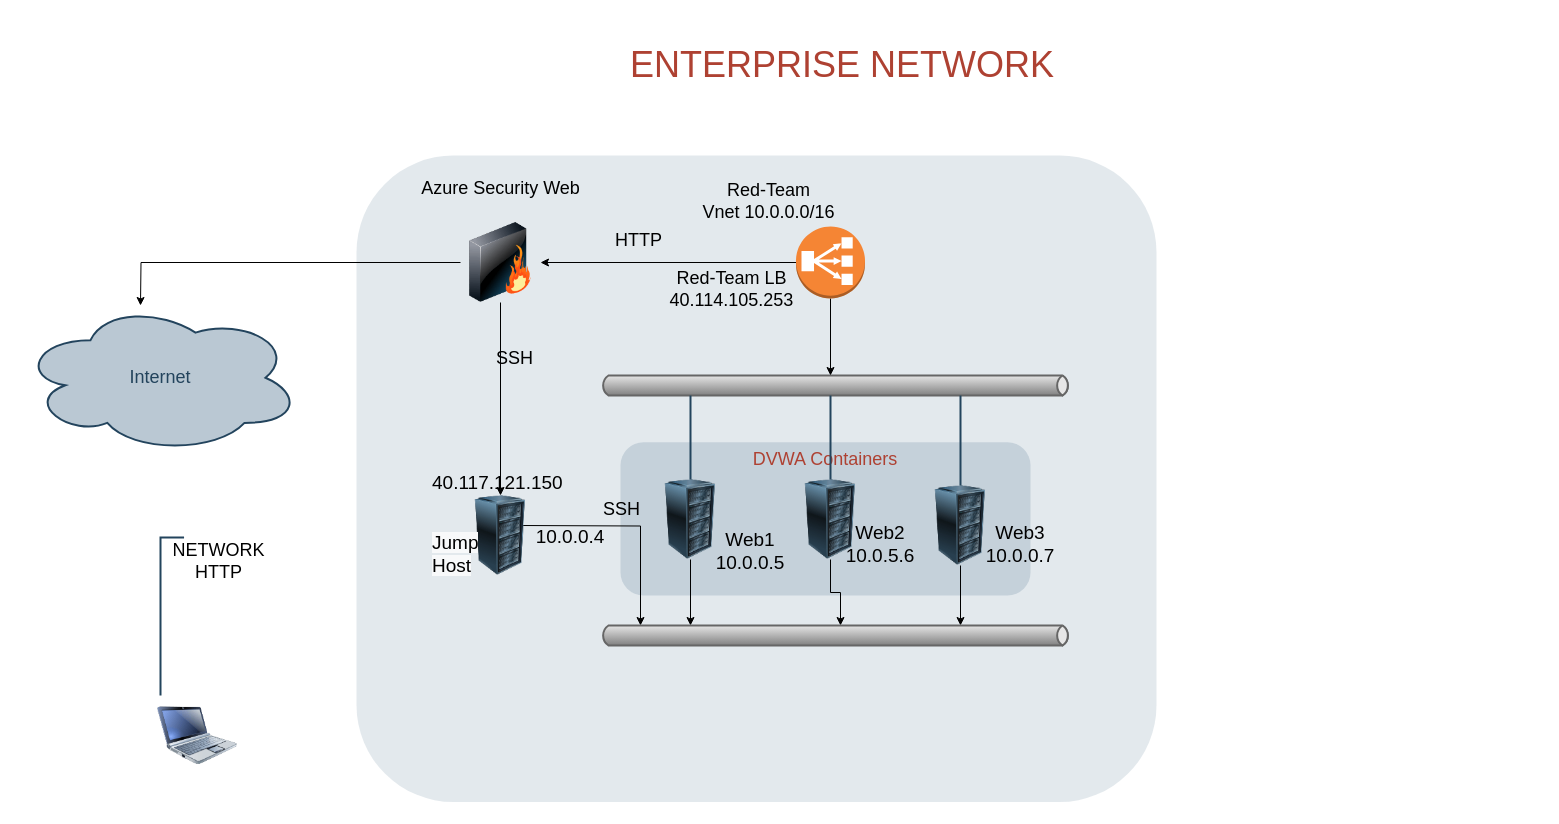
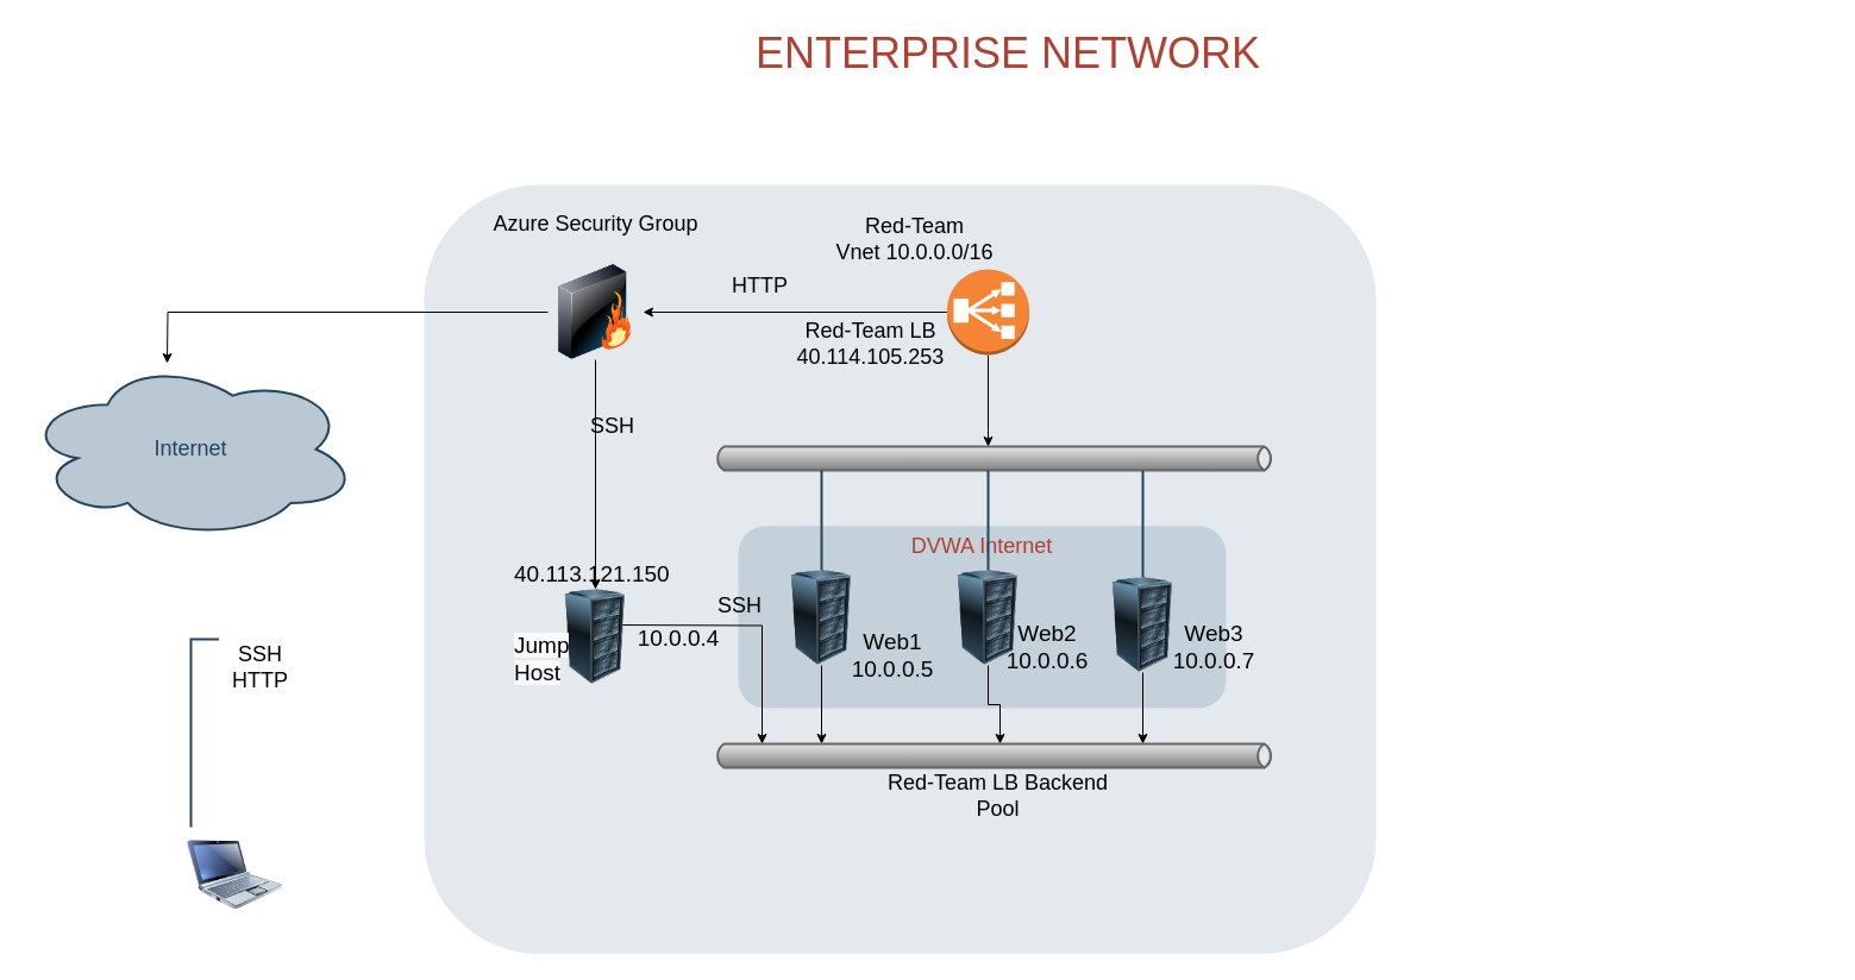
- <mxCell id="16" value="ENTERPRISE NETWORK" style="text;html=1;strokeColor=none;fillColor=none;align=center;verticalAlign=middle;whiteSpace=wrap;overflow=hidden;shadow=0;fontSize=36;fontColor=#AE4132;fontStyle=0" parent="1" vertex="1"><mxGeometry x="152" y="40" width="1380" height="45" as="geometry" /></mxCell>
+ <mxCell id="16" value="ENTERPRISE NETWORK" style="text;html=1;strokeColor=none;fillColor=none;align=center;verticalAlign=middle;whiteSpace=wrap;overflow=hidden;shadow=0;fontSize=36;fontColor=#AE4132;fontStyle=0" parent="1" vertex="1"><mxGeometry x="157" y="20" width="1380" height="45" as="geometry" /></mxCell>
- <mxCell id="39" value="Azure Security Web" style="text;html=1;strokeColor=none;fillColor=none;align=center;verticalAlign=middle;whiteSpace=wrap;overflow=hidden;shadow=0;fontSize=18;fontStyle=0" vertex="1" parent="1"><mxGeometry x="391.5" y="165" width="217" height="45" as="geometry" /></mxCell>
+ <mxCell id="39" value="Azure Security Group" style="text;html=1;strokeColor=none;fillColor=none;align=center;verticalAlign=middle;whiteSpace=wrap;overflow=hidden;shadow=0;fontSize=18;fontStyle=0" vertex="1" parent="1"><mxGeometry x="391.5" y="165" width="217" height="45" as="geometry" /></mxCell>
- <mxCell id="3" value="DVWA Containers" style="rounded=1;whiteSpace=wrap;html=1;shadow=0;strokeColor=none;fillColor=#BAC8D3;gradientColor=none;fontSize=18;fontColor=#AE4132;verticalAlign=top;fontStyle=0;opacity=70;strokeWidth=3;" parent="1" vertex="1"><mxGeometry x="620" y="441.75" width="410" height="153.25" as="geometry" /></mxCell>
+ <mxCell id="3" value="DVWA Internet" style="rounded=1;whiteSpace=wrap;html=1;shadow=0;strokeColor=none;fillColor=#BAC8D3;gradientColor=none;fontSize=18;fontColor=#AE4132;verticalAlign=top;fontStyle=0;opacity=70;strokeWidth=3;" parent="1" vertex="1"><mxGeometry x="620" y="441.75" width="410" height="153.25" as="geometry" /></mxCell>
- <mxCell id="35" value="40.117.121.150&lt;br&gt;&lt;div class=&quot;fxs-copyfield-wrapper&quot; style=&quot;font-weight: inherit ; font-size: 19px ; position: absolute ; top: 0px ; right: 0px ; width: 24px ; height: 18px ; outline: none&quot;&gt;&lt;div class=&quot;fxs-copyfield fxc-base msportalfx-form-formelement&quot; style=&quot;font-weight: inherit ; position: absolute ; width: 24px ; top: 0px ; right: 0px ; opacity: 1 ; outline: none ; font-size: 19px&quot;&gt;&lt;div class=&quot;azc-formElementSubLabelContainer&quot; style=&quot;font-weight: inherit ; outline: none ; font-size: 19px&quot;&gt;&lt;div class=&quot;azc-formElementContainer&quot; style=&quot;font-weight: inherit ; outline: none ; font-size: 19px&quot;&gt;&lt;div class=&quot;fxc-copyablelabel fxc-copyablelabel-disabled&quot; style=&quot;font-weight: inherit ; overflow: hidden ; padding: 0px ; background-color: transparent ; margin: -3px 0px -3px -0.5px ; outline: none ; font-size: 19px&quot;&gt;&lt;br class=&quot;Apple-interchange-newline&quot; style=&quot;font-size: 19px&quot;&gt;&lt;/div&gt;&lt;div class=&quot;fxc-copyablelabel fxc-copyablelabel-disabled&quot; style=&quot;font-weight: inherit ; overflow: hidden ; padding: 0px ; background-color: transparent ; margin: -3px 0px -3px -0.5px ; outline: none ; font-size: 19px&quot;&gt;&lt;br style=&quot;color: rgb(0 , 0 , 0) ; font-family: &amp;#34;helvetica&amp;#34; ; font-size: 19px ; font-style: normal ; font-weight: 400 ; letter-spacing: normal ; text-align: center ; text-indent: 0px ; text-transform: none ; word-spacing: 0px ; background-color: rgb(248 , 249 , 250)&quot;&gt;&lt;/div&gt;&lt;/div&gt;&lt;/div&gt;&lt;/div&gt;&lt;/div&gt;" style="text;whiteSpace=wrap;html=1;fontSize=19;fontColor=#000000;" vertex="1" parent="1"><mxGeometry x="430" y="465" width="160" height="60" as="geometry" /></mxCell>
+ <mxCell id="35" value="40.113.121.150&lt;br&gt;&lt;div class=&quot;fxs-copyfield-wrapper&quot; style=&quot;font-weight: inherit ; font-size: 19px ; position: absolute ; top: 0px ; right: 0px ; width: 24px ; height: 18px ; outline: none&quot;&gt;&lt;div class=&quot;fxs-copyfield fxc-base msportalfx-form-formelement&quot; style=&quot;font-weight: inherit ; position: absolute ; width: 24px ; top: 0px ; right: 0px ; opacity: 1 ; outline: none ; font-size: 19px&quot;&gt;&lt;div class=&quot;azc-formElementSubLabelContainer&quot; style=&quot;font-weight: inherit ; outline: none ; font-size: 19px&quot;&gt;&lt;div class=&quot;azc-formElementContainer&quot; style=&quot;font-weight: inherit ; outline: none ; font-size: 19px&quot;&gt;&lt;div class=&quot;fxc-copyablelabel fxc-copyablelabel-disabled&quot; style=&quot;font-weight: inherit ; overflow: hidden ; padding: 0px ; background-color: transparent ; margin: -3px 0px -3px -0.5px ; outline: none ; font-size: 19px&quot;&gt;&lt;br class=&quot;Apple-interchange-newline&quot; style=&quot;font-size: 19px&quot;&gt;&lt;/div&gt;&lt;div class=&quot;fxc-copyablelabel fxc-copyablelabel-disabled&quot; style=&quot;font-weight: inherit ; overflow: hidden ; padding: 0px ; background-color: transparent ; margin: -3px 0px -3px -0.5px ; outline: none ; font-size: 19px&quot;&gt;&lt;br style=&quot;color: rgb(0 , 0 , 0) ; font-family: &amp;#34;helvetica&amp;#34; ; font-size: 19px ; font-style: normal ; font-weight: 400 ; letter-spacing: normal ; text-align: center ; text-indent: 0px ; text-transform: none ; word-spacing: 0px ; background-color: rgb(248 , 249 , 250)&quot;&gt;&lt;/div&gt;&lt;/div&gt;&lt;/div&gt;&lt;/div&gt;&lt;/div&gt;" style="text;whiteSpace=wrap;html=1;fontSize=19;fontColor=#000000;" vertex="1" parent="1"><mxGeometry x="430" y="465" width="160" height="60" as="geometry" /></mxCell>
- <mxCell id="32" value="Web2&lt;br&gt;10.0.5.6&lt;br&gt;&lt;div class=&quot;fxs-copyfield-wrapper&quot; style=&quot;font-weight: inherit ; font-size: 19px ; position: absolute ; top: 0px ; right: 0px ; width: 24px ; height: 18px ; outline: none&quot;&gt;&lt;div class=&quot;fxs-copyfield fxc-base msportalfx-form-formelement&quot; style=&quot;font-weight: inherit ; position: absolute ; width: 24px ; top: 0px ; right: 0px ; opacity: 1 ; outline: none ; font-size: 19px&quot;&gt;&lt;div class=&quot;azc-formElementSubLabelContainer&quot; style=&quot;font-weight: inherit ; outline: none ; font-size: 19px&quot;&gt;&lt;div class=&quot;azc-formElementContainer&quot; style=&quot;font-weight: inherit ; outline: none ; font-size: 19px&quot;&gt;&lt;div class=&quot;fxc-copyablelabel fxc-copyablelabel-disabled&quot; style=&quot;font-weight: inherit ; overflow: hidden ; padding: 0px ; background-color: transparent ; margin: -3px 0px -3px -0.5px ; outline: none ; font-size: 19px&quot;&gt;&lt;br style=&quot;font-size: 19px&quot;&gt;&lt;/div&gt;&lt;/div&gt;&lt;/div&gt;&lt;/div&gt;&lt;/div&gt;" style="text;html=1;strokeColor=none;fillColor=none;align=center;verticalAlign=middle;whiteSpace=wrap;overflow=hidden;shadow=0;fontSize=19;fontStyle=0" vertex="1" parent="1"><mxGeometry x="700" y="505" width="360" height="77.5" as="geometry" /></mxCell>
+ <mxCell id="32" value="Web2&lt;br&gt;10.0.0.6&lt;br&gt;&lt;div class=&quot;fxs-copyfield-wrapper&quot; style=&quot;font-weight: inherit ; font-size: 19px ; position: absolute ; top: 0px ; right: 0px ; width: 24px ; height: 18px ; outline: none&quot;&gt;&lt;div class=&quot;fxs-copyfield fxc-base msportalfx-form-formelement&quot; style=&quot;font-weight: inherit ; position: absolute ; width: 24px ; top: 0px ; right: 0px ; opacity: 1 ; outline: none ; font-size: 19px&quot;&gt;&lt;div class=&quot;azc-formElementSubLabelContainer&quot; style=&quot;font-weight: inherit ; outline: none ; font-size: 19px&quot;&gt;&lt;div class=&quot;azc-formElementContainer&quot; style=&quot;font-weight: inherit ; outline: none ; font-size: 19px&quot;&gt;&lt;div class=&quot;fxc-copyablelabel fxc-copyablelabel-disabled&quot; style=&quot;font-weight: inherit ; overflow: hidden ; padding: 0px ; background-color: transparent ; margin: -3px 0px -3px -0.5px ; outline: none ; font-size: 19px&quot;&gt;&lt;br style=&quot;font-size: 19px&quot;&gt;&lt;/div&gt;&lt;/div&gt;&lt;/div&gt;&lt;/div&gt;&lt;/div&gt;" style="text;html=1;strokeColor=none;fillColor=none;align=center;verticalAlign=middle;whiteSpace=wrap;overflow=hidden;shadow=0;fontSize=19;fontStyle=0" vertex="1" parent="1"><mxGeometry x="700" y="505" width="360" height="77.5" as="geometry" /></mxCell>
- <mxCell id="37" value="NETWORK&lt;br&gt;HTTP" style="text;html=1;strokeColor=none;fillColor=none;align=center;verticalAlign=middle;whiteSpace=wrap;overflow=hidden;shadow=0;fontSize=18;fontStyle=0" vertex="1" parent="1"><mxGeometry x="110" y="537.5" width="217" height="45" as="geometry" /></mxCell>
+ <mxCell id="37" value="SSH&lt;br&gt;HTTP" style="text;html=1;strokeColor=none;fillColor=none;align=center;verticalAlign=middle;whiteSpace=wrap;overflow=hidden;shadow=0;fontSize=18;fontStyle=0" vertex="1" parent="1"><mxGeometry x="110" y="537.5" width="217" height="45" as="geometry" /></mxCell>
+ <mxCell id="28" value="Red-Team LB Backend Pool" style="text;html=1;strokeColor=none;fillColor=none;align=center;verticalAlign=middle;whiteSpace=wrap;overflow=hidden;shadow=0;fontSize=18;fontStyle=0" vertex="1" parent="1"><mxGeometry x="730" y="645" width="217" height="45" as="geometry" /></mxCell>
